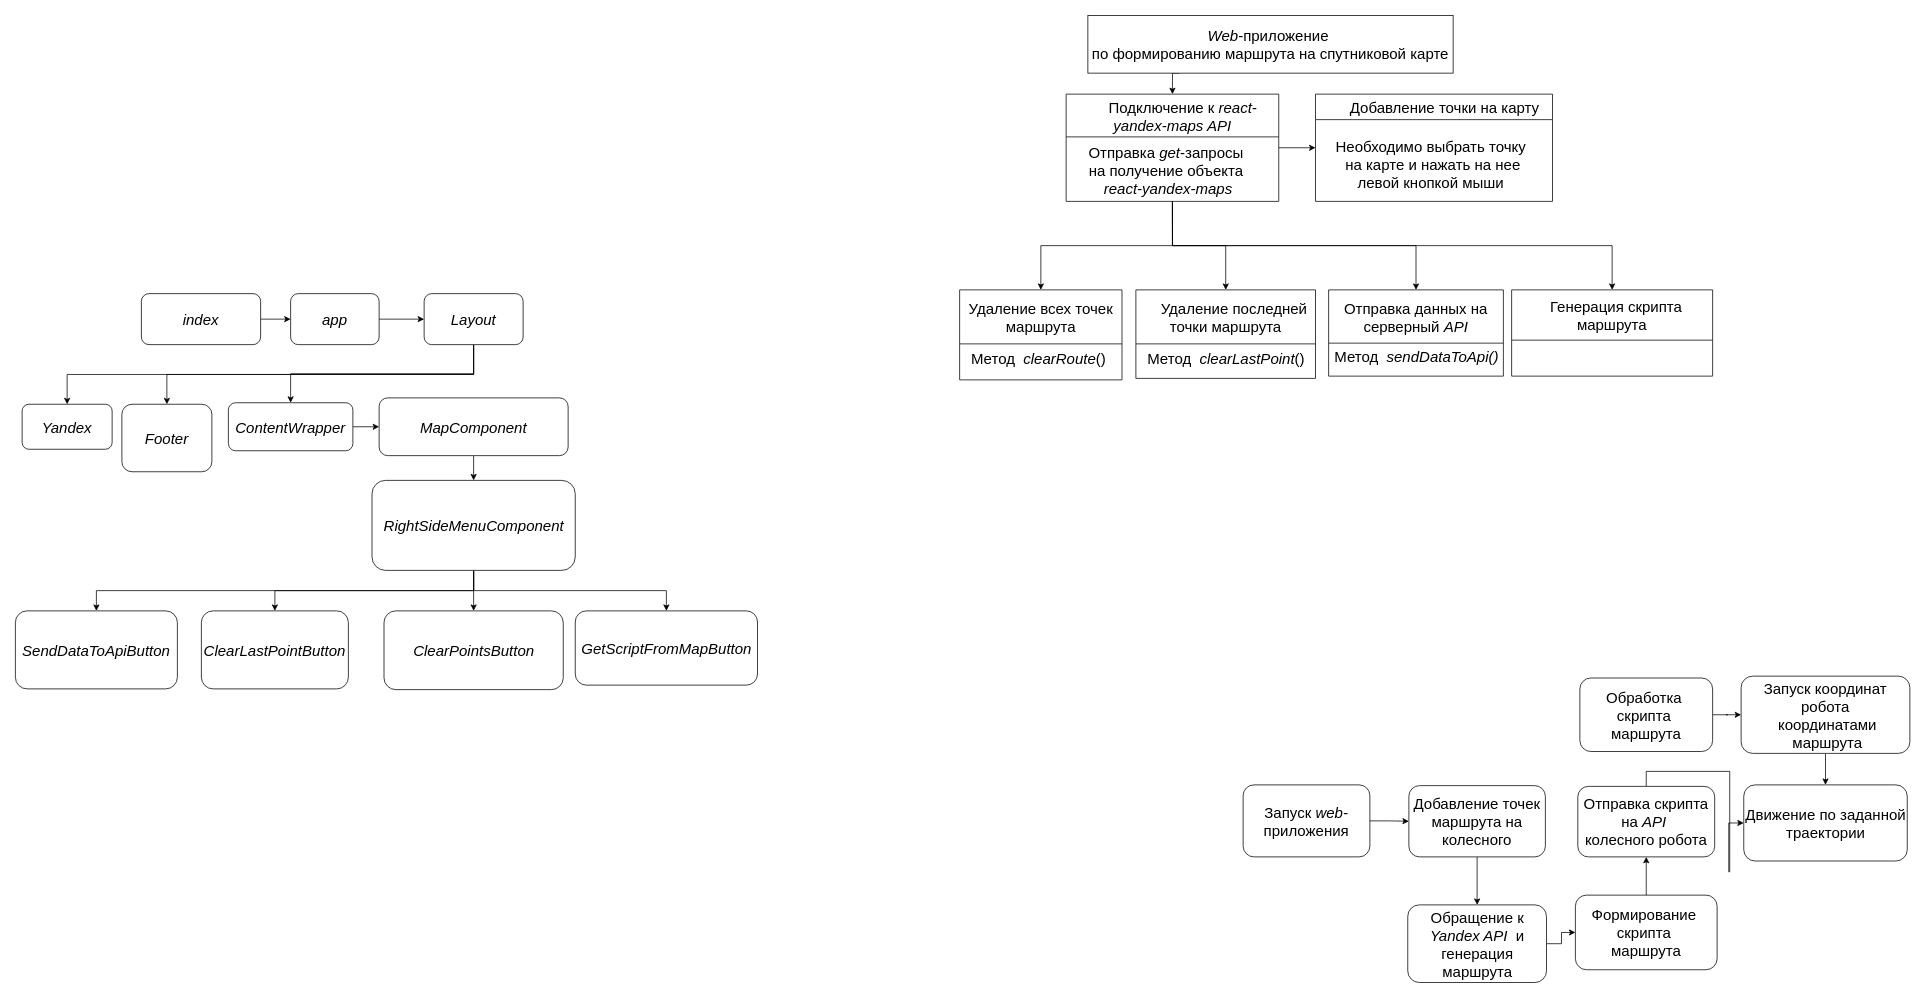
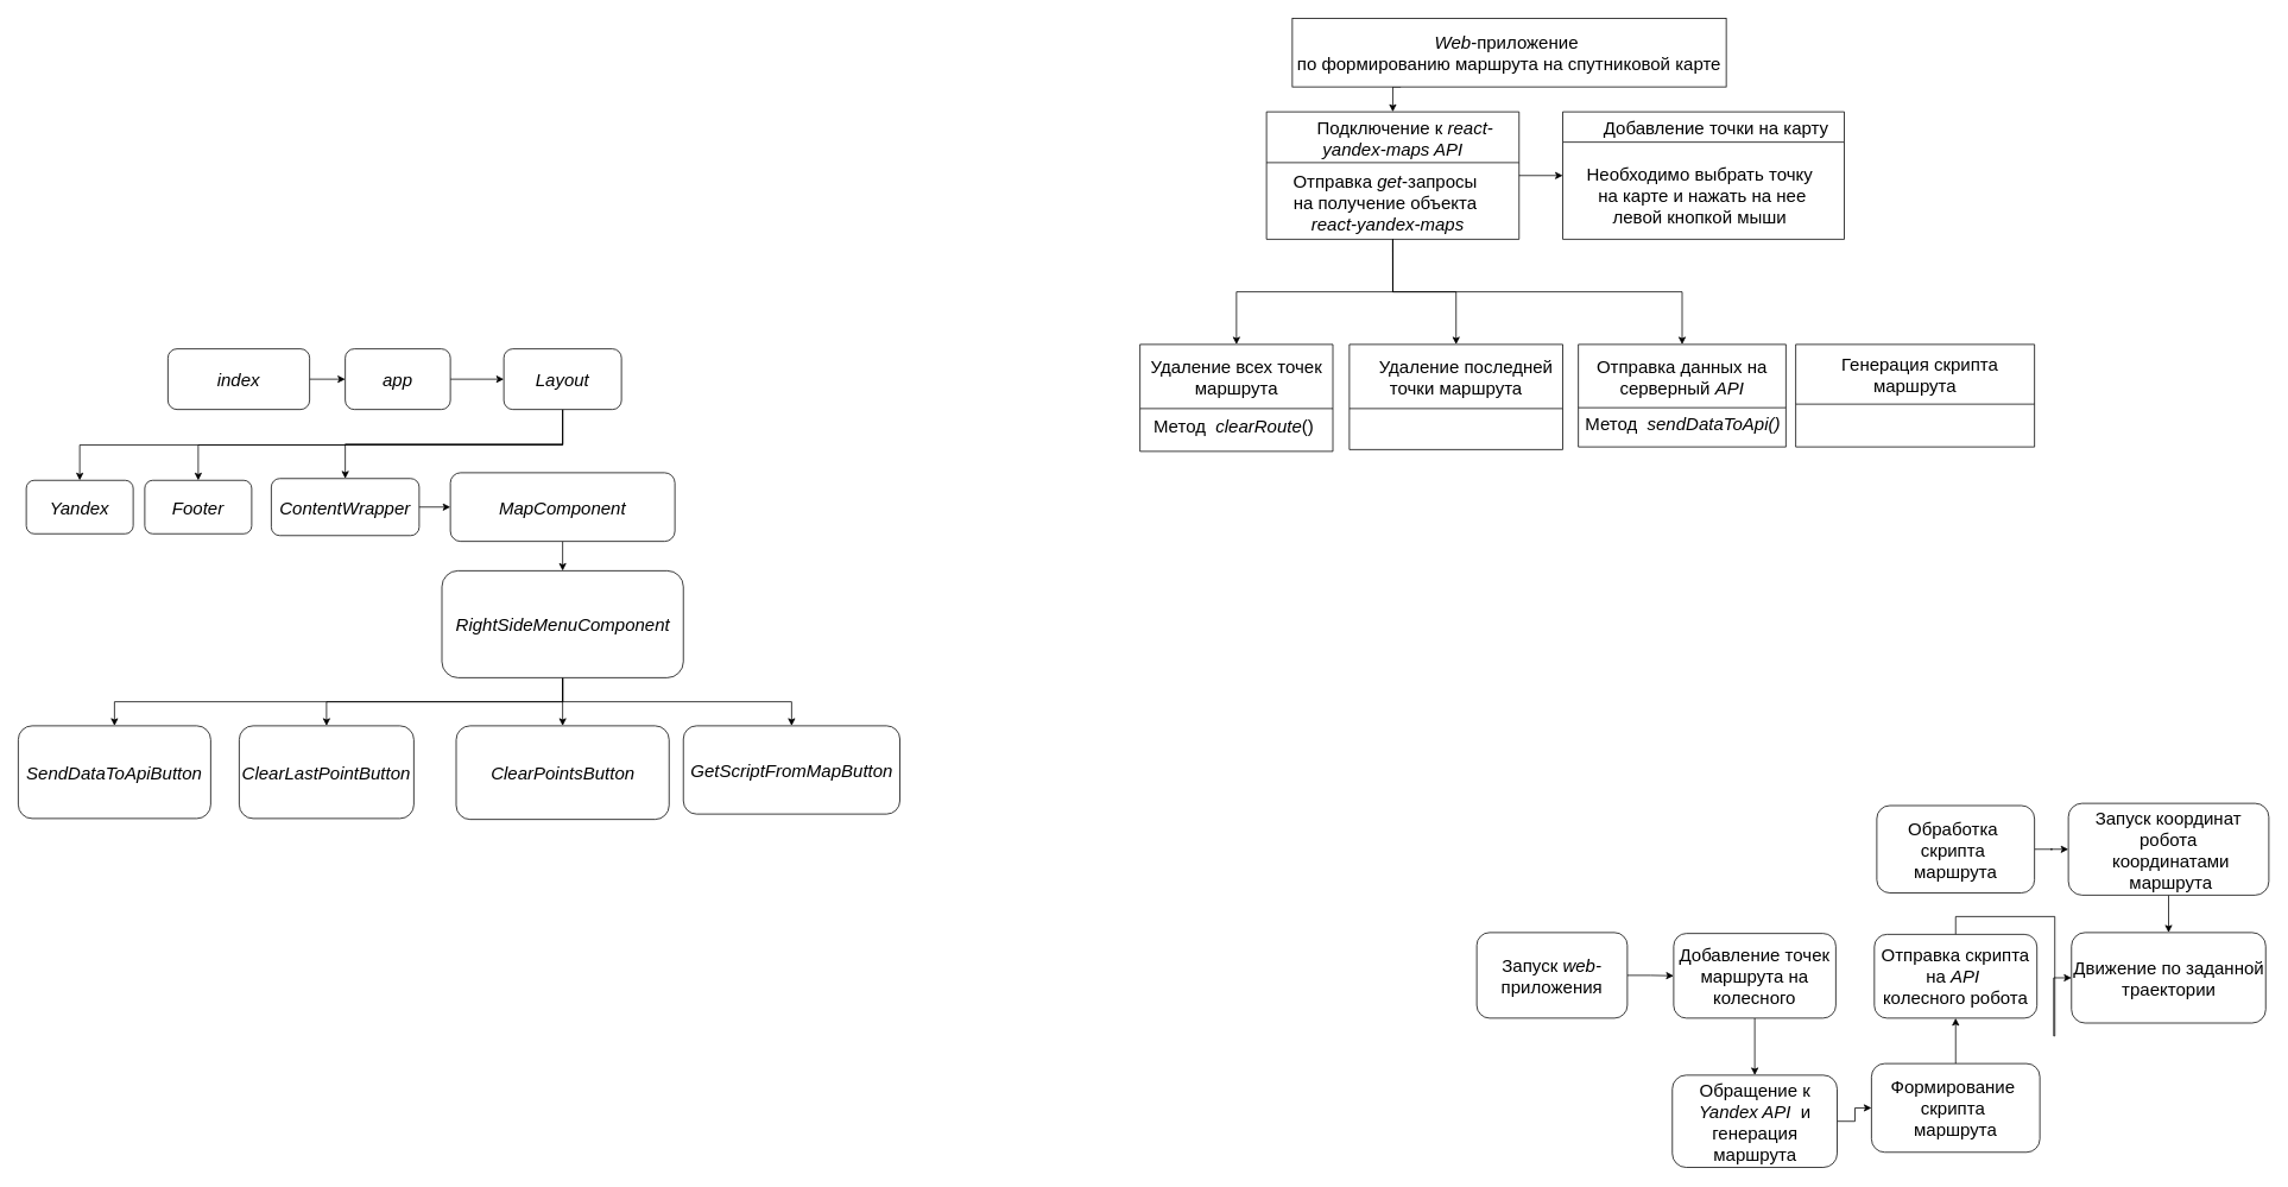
- <mxCell id="30" style="edgeStyle=orthogonalEdgeStyle;rounded=0;orthogonalLoop=1;jettySize=auto;html=1;exitX=0.5;exitY=1;exitDx=0;exitDy=0;entryX=0.5;entryY=0;entryDx=0;entryDy=0;fontSize=20;" parent="1" source="32" target="40" edge="1"><mxGeometry relative="1" as="geometry" /></mxCell>
- <mxCell id="37" value="Метод&amp;nbsp; &lt;i style=&quot;font-size: 20px;&quot;&gt;clearLastPoint&lt;/i&gt;()" style="text;html=1;align=center;verticalAlign=middle;resizable=0;points=[];autosize=1;strokeColor=none;fillColor=none;fontSize=20;" parent="36" vertex="1"><mxGeometry x="5.75" y="73" width="228" height="36" as="geometry" /></mxCell>
- <mxCell id="12" value="Footer" style="rounded=1;whiteSpace=wrap;html=1;fontStyle=2;fontSize=20;" parent="1" vertex="1"><mxGeometry x="162" y="538.5" width="120" height="90" as="geometry" /></mxCell>
+ <mxCell id="12" value="Footer" style="rounded=1;whiteSpace=wrap;html=1;fontStyle=2;fontSize=20;" parent="1" vertex="1"><mxGeometry x="162" y="538.5" width="120" height="60" as="geometry" /></mxCell>
